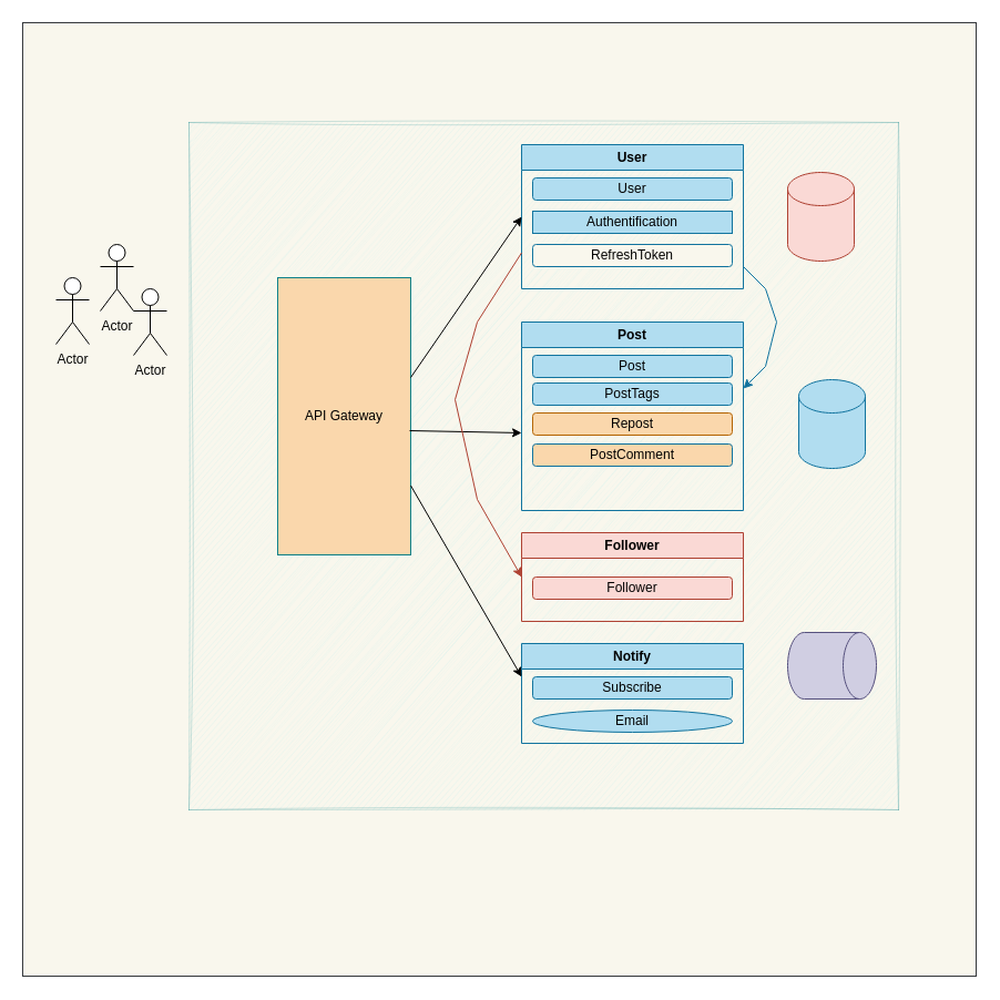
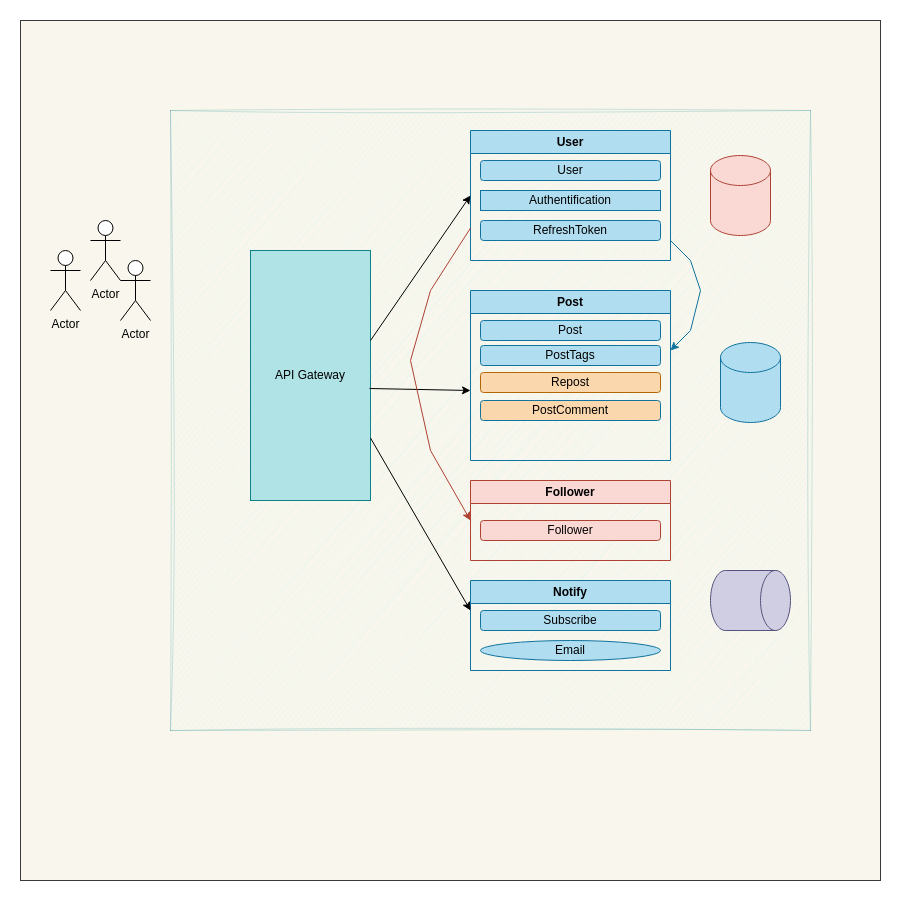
- <mxCell id="8" value="RefreshToken" style="rounded=1;whiteSpace=wrap;html=1;fillColor=#f9f7ed;strokeColor=#10739e;" vertex="1" parent="1"><mxGeometry x="480" y="220" width="180" height="20" as="geometry" /></mxCell>
+ <mxCell id="8" value="RefreshToken" style="rounded=1;whiteSpace=wrap;html=1;fillColor=#b1ddf0;strokeColor=#10739e;" vertex="1" parent="1"><mxGeometry x="480" y="220" width="180" height="20" as="geometry" /></mxCell>
- <mxCell id="4" value="API Gateway" style="rounded=0;whiteSpace=wrap;html=1;fillColor=#fad7ac;strokeColor=#0e8088;" vertex="1" parent="1"><mxGeometry x="250" y="250" width="120" height="250" as="geometry" /></mxCell>
+ <mxCell id="4" value="API Gateway" style="rounded=0;whiteSpace=wrap;html=1;fillColor=#b0e3e6;strokeColor=#0e8088;" vertex="1" parent="1"><mxGeometry x="250" y="250" width="120" height="250" as="geometry" /></mxCell>
